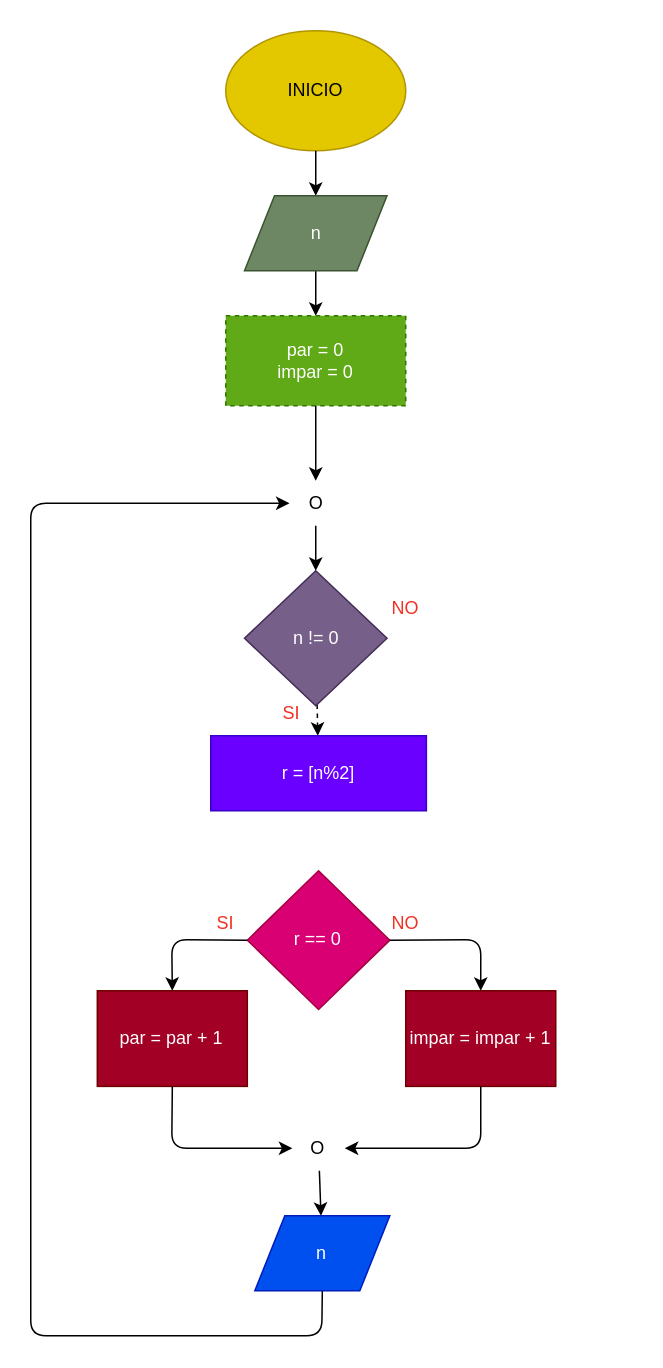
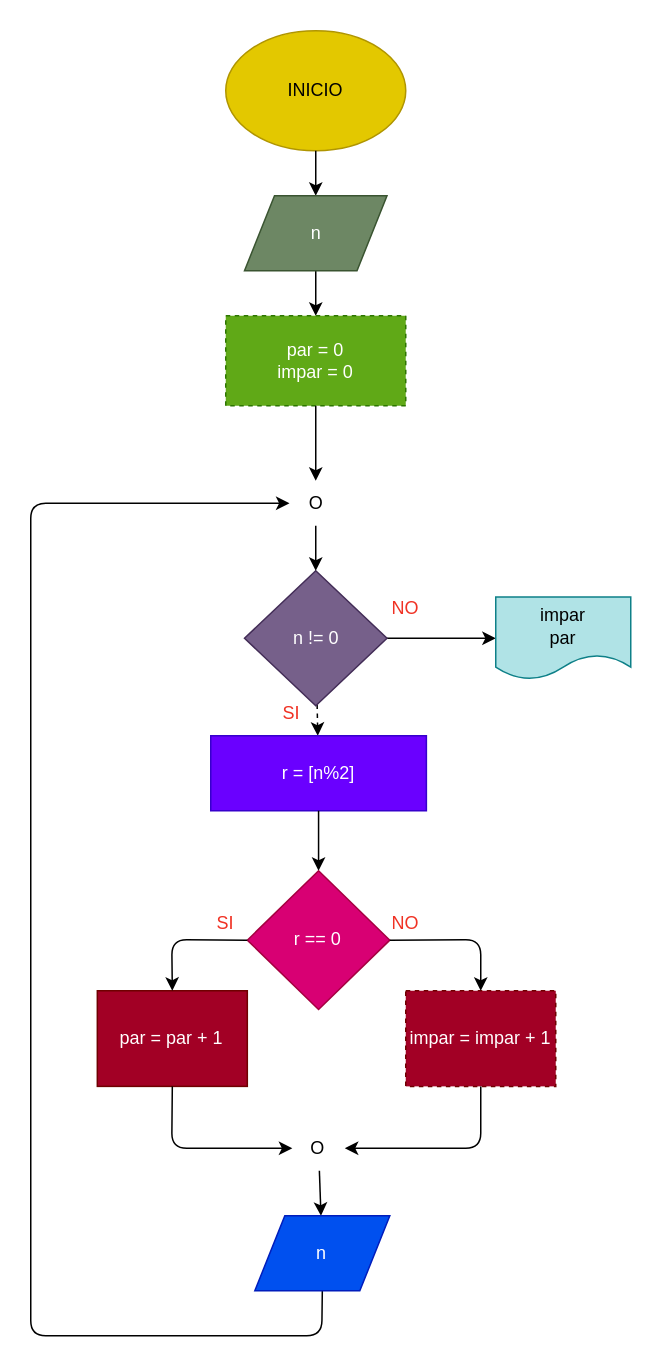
+ <mxCell id="6" value="" style="edgeStyle=none;html=1;" parent="1" source="8" target="12" edge="1"><mxGeometry relative="1" as="geometry" /></mxCell>
+ <mxCell id="12" value="&lt;font color=&quot;#000000&quot;&gt;impar&lt;br&gt;par&lt;br&gt;&lt;/font&gt;" style="shape=document;whiteSpace=wrap;html=1;boundedLbl=1;fillColor=#b0e3e6;strokeColor=#0e8088;" parent="1" vertex="1"><mxGeometry x="330" y="397.5" width="90" height="55" as="geometry" /></mxCell>
+ <mxCell id="14" value="" style="edgeStyle=none;html=1;fontColor=#F03224;exitX=0.5;exitY=1;exitDx=0;exitDy=0;" parent="1" source="13" target="15" edge="1"><mxGeometry relative="1" as="geometry"><mxPoint x="210.426" y="635" as="sourcePoint" /></mxGeometry></mxCell>
- <mxCell id="16" value="impar = impar + 1" style="whiteSpace=wrap;html=1;fillColor=#a20025;strokeColor=#6F0000;fontColor=#ffffff;" parent="1" vertex="1"><mxGeometry x="270" y="660" width="100" height="63.75" as="geometry" /></mxCell>
+ <mxCell id="16" value="impar = impar + 1" style="whiteSpace=wrap;html=1;fillColor=#a20025;strokeColor=#6F0000;fontColor=#ffffff;dashed=1;" parent="1" vertex="1"><mxGeometry x="270" y="660" width="100" height="63.75" as="geometry" /></mxCell>
